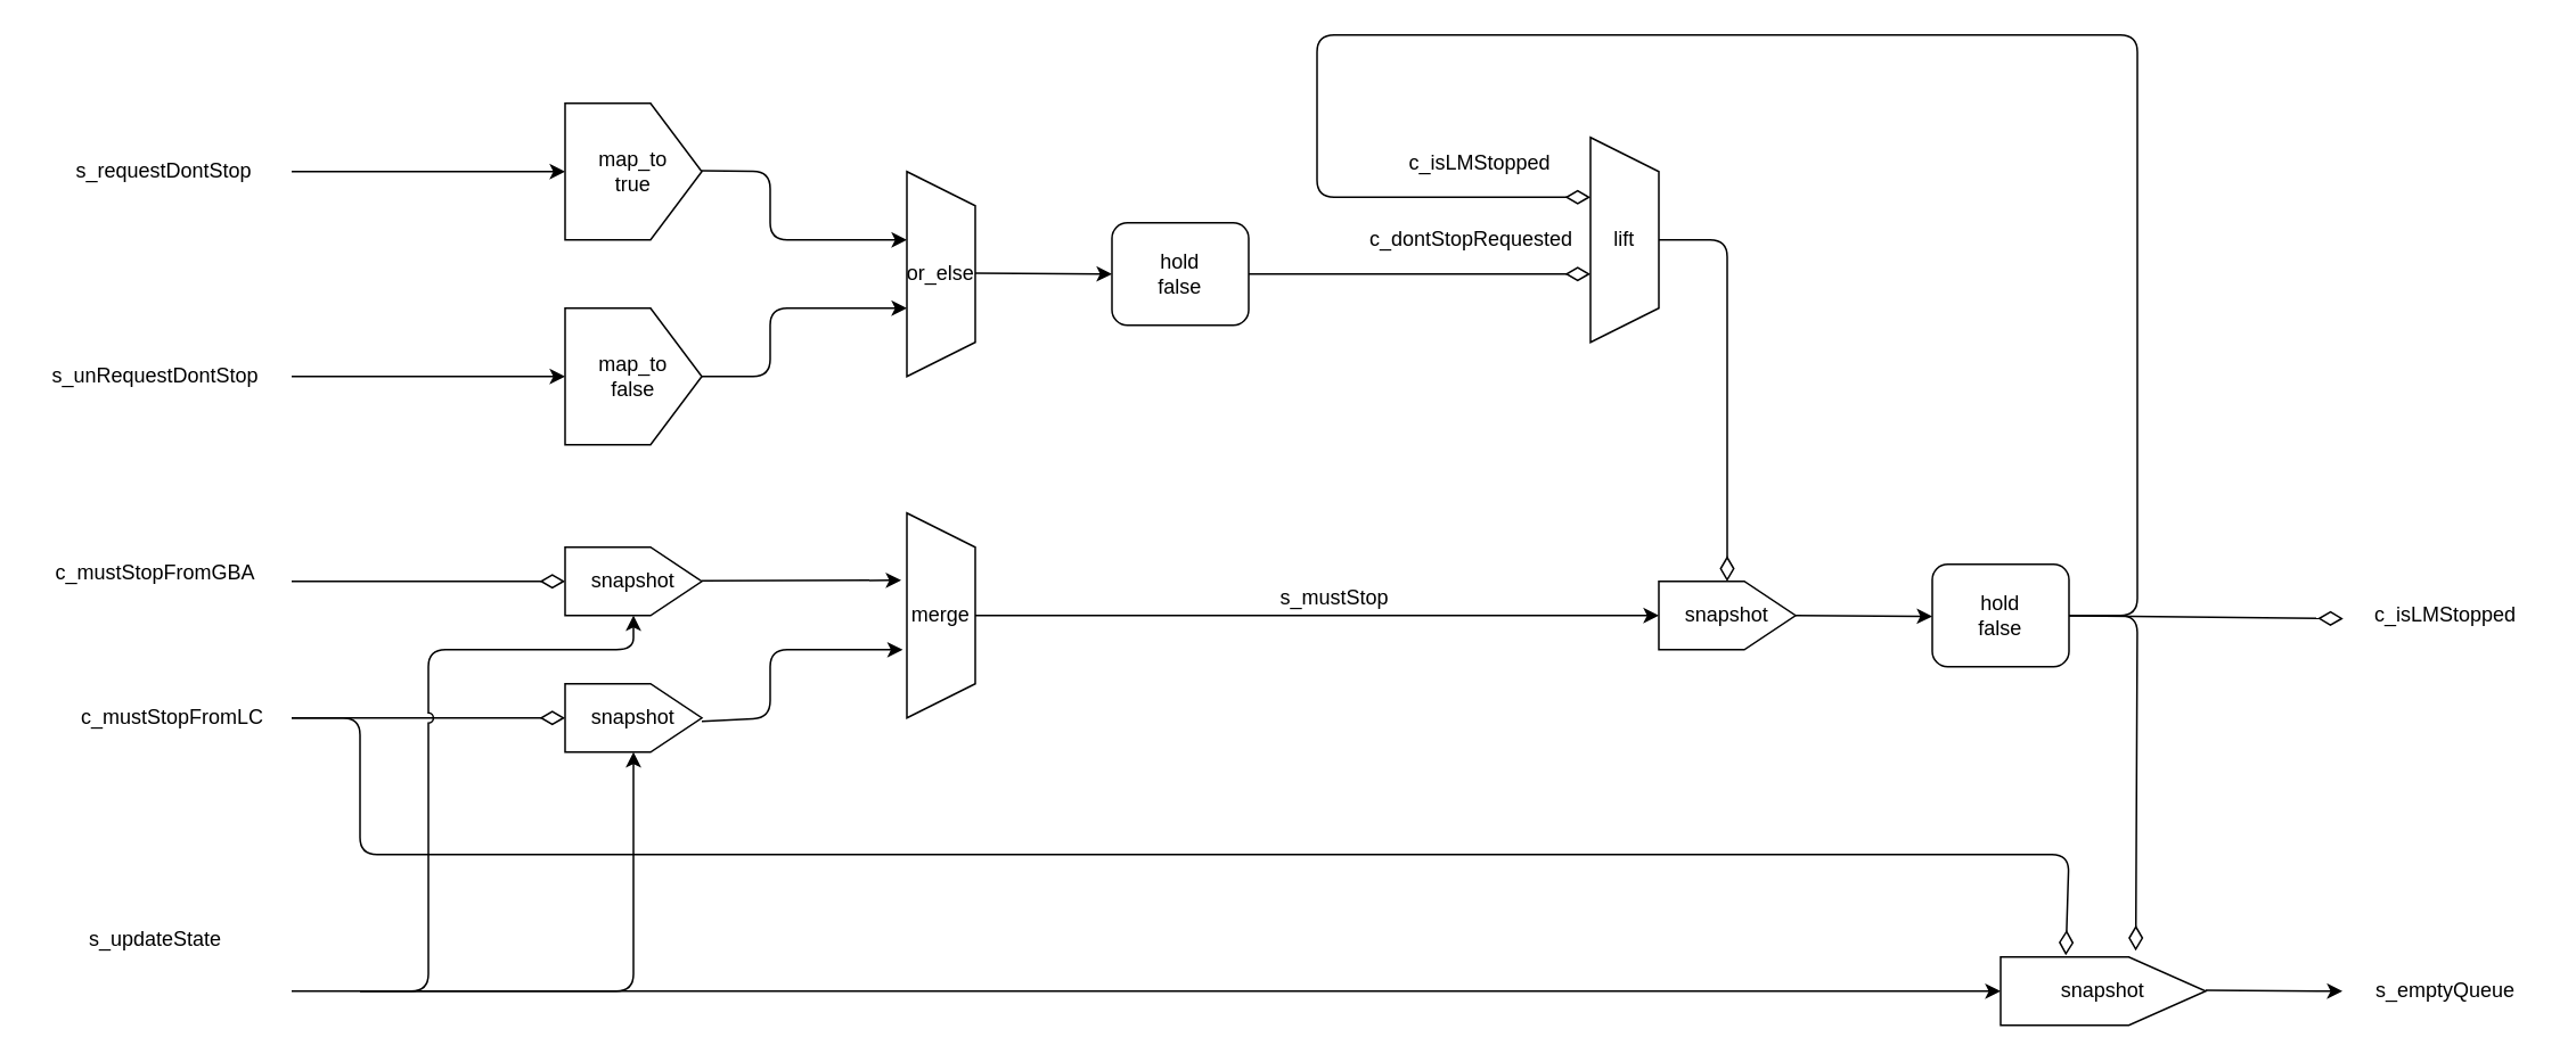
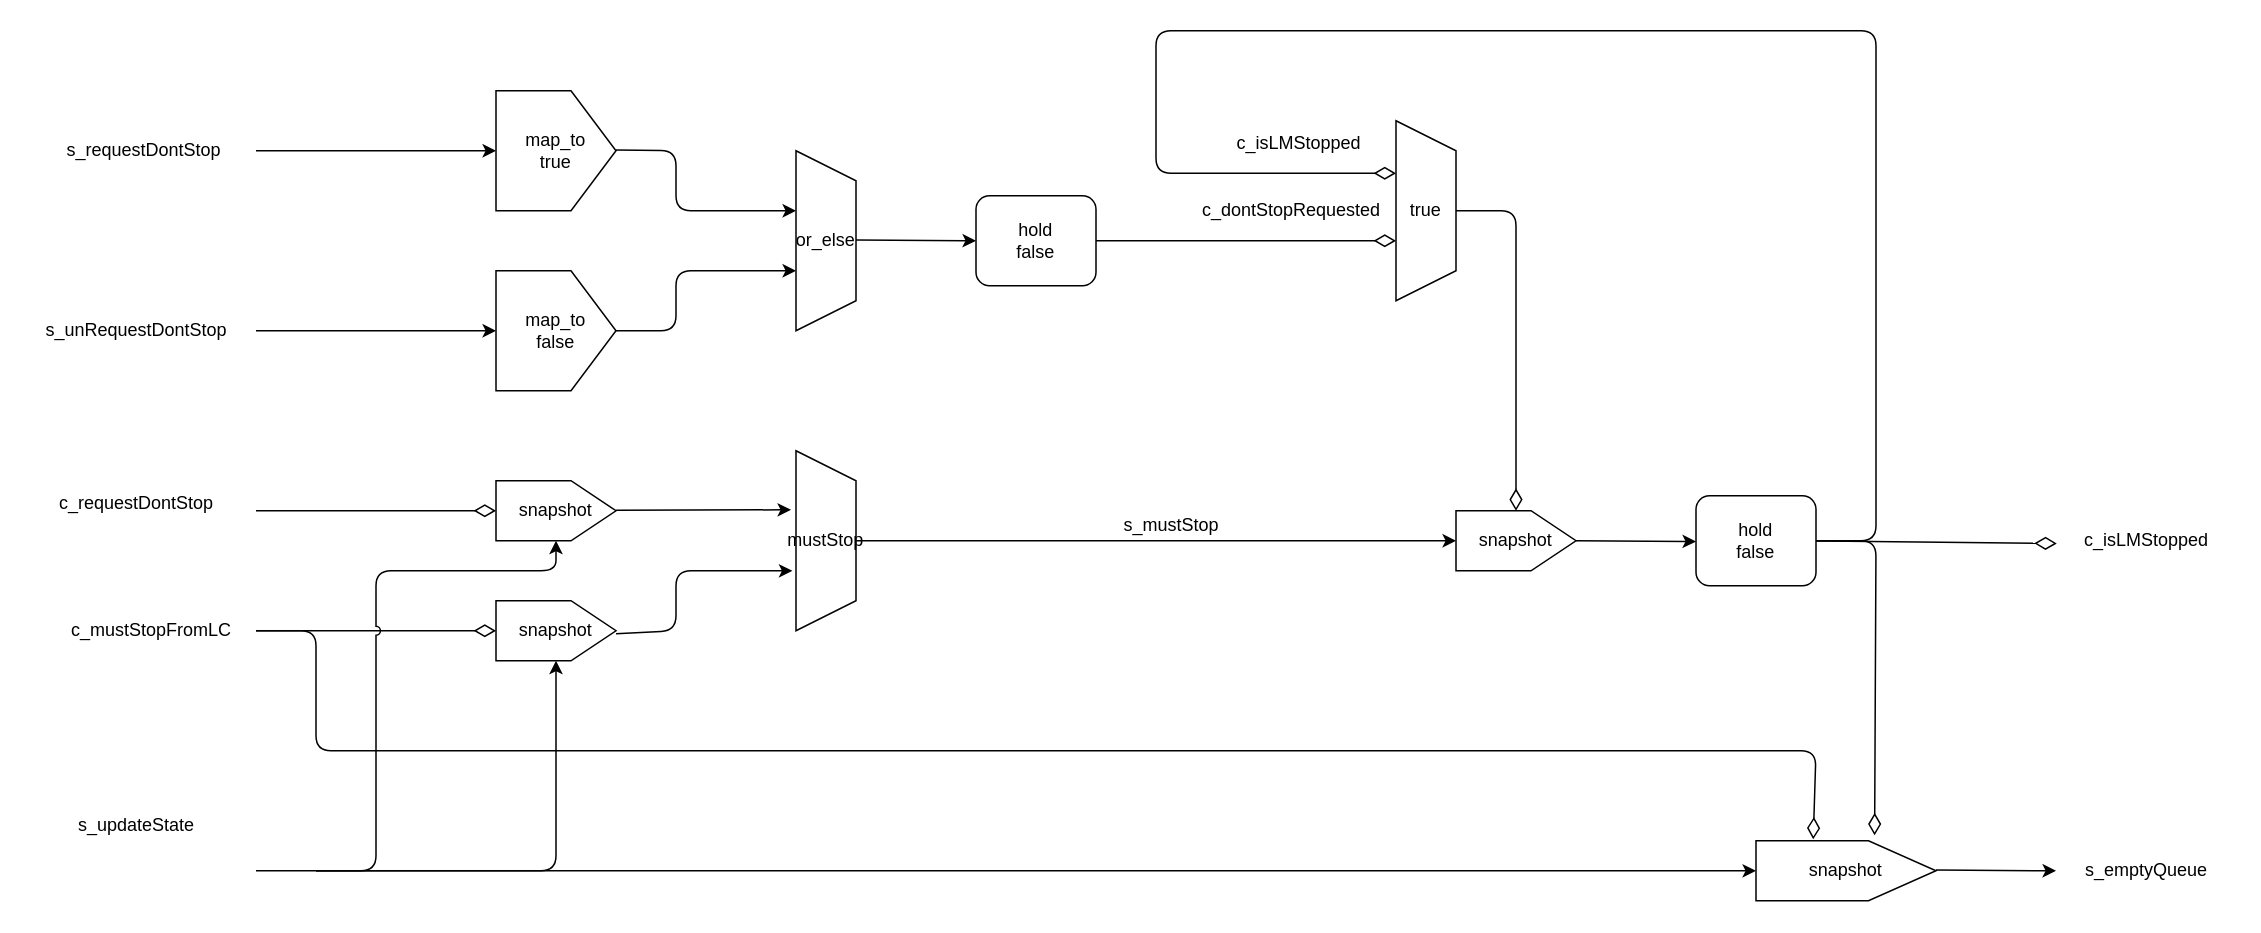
- <mxCell id="20" value="lift" style="shape=trapezoid;perimeter=trapezoidPerimeter;whiteSpace=wrap;html=1;fixedSize=1;direction=south;" vertex="1" parent="1"><mxGeometry x="930" y="80" width="40" height="120" as="geometry" /></mxCell>
+ <mxCell id="20" value="true" style="shape=trapezoid;perimeter=trapezoidPerimeter;whiteSpace=wrap;html=1;fixedSize=1;direction=south;" vertex="1" parent="1"><mxGeometry x="930" y="80" width="40" height="120" as="geometry" /></mxCell>
- <mxCell id="16" value="c_mustStopFromGBA" style="text;html=1;align=center;verticalAlign=middle;resizable=0;points=[];autosize=1;strokeColor=none;fillColor=none;" vertex="1" parent="1"><mxGeometry x="20" y="320" width="140" height="30" as="geometry" /></mxCell>
+ <mxCell id="16" value="c_requestDontStop" style="text;html=1;align=center;verticalAlign=middle;resizable=0;points=[];autosize=1;strokeColor=none;fillColor=none;" vertex="1" parent="1"><mxGeometry x="20" y="320" width="140" height="30" as="geometry" /></mxCell>
- <mxCell id="32" value="merge" style="shape=trapezoid;perimeter=trapezoidPerimeter;whiteSpace=wrap;html=1;fixedSize=1;direction=south;" vertex="1" parent="1"><mxGeometry x="530" y="300" width="40" height="120" as="geometry" /></mxCell>
+ <mxCell id="32" value="mustStop" style="shape=trapezoid;perimeter=trapezoidPerimeter;whiteSpace=wrap;html=1;fixedSize=1;direction=south;" vertex="1" parent="1"><mxGeometry x="530" y="300" width="40" height="120" as="geometry" /></mxCell>
